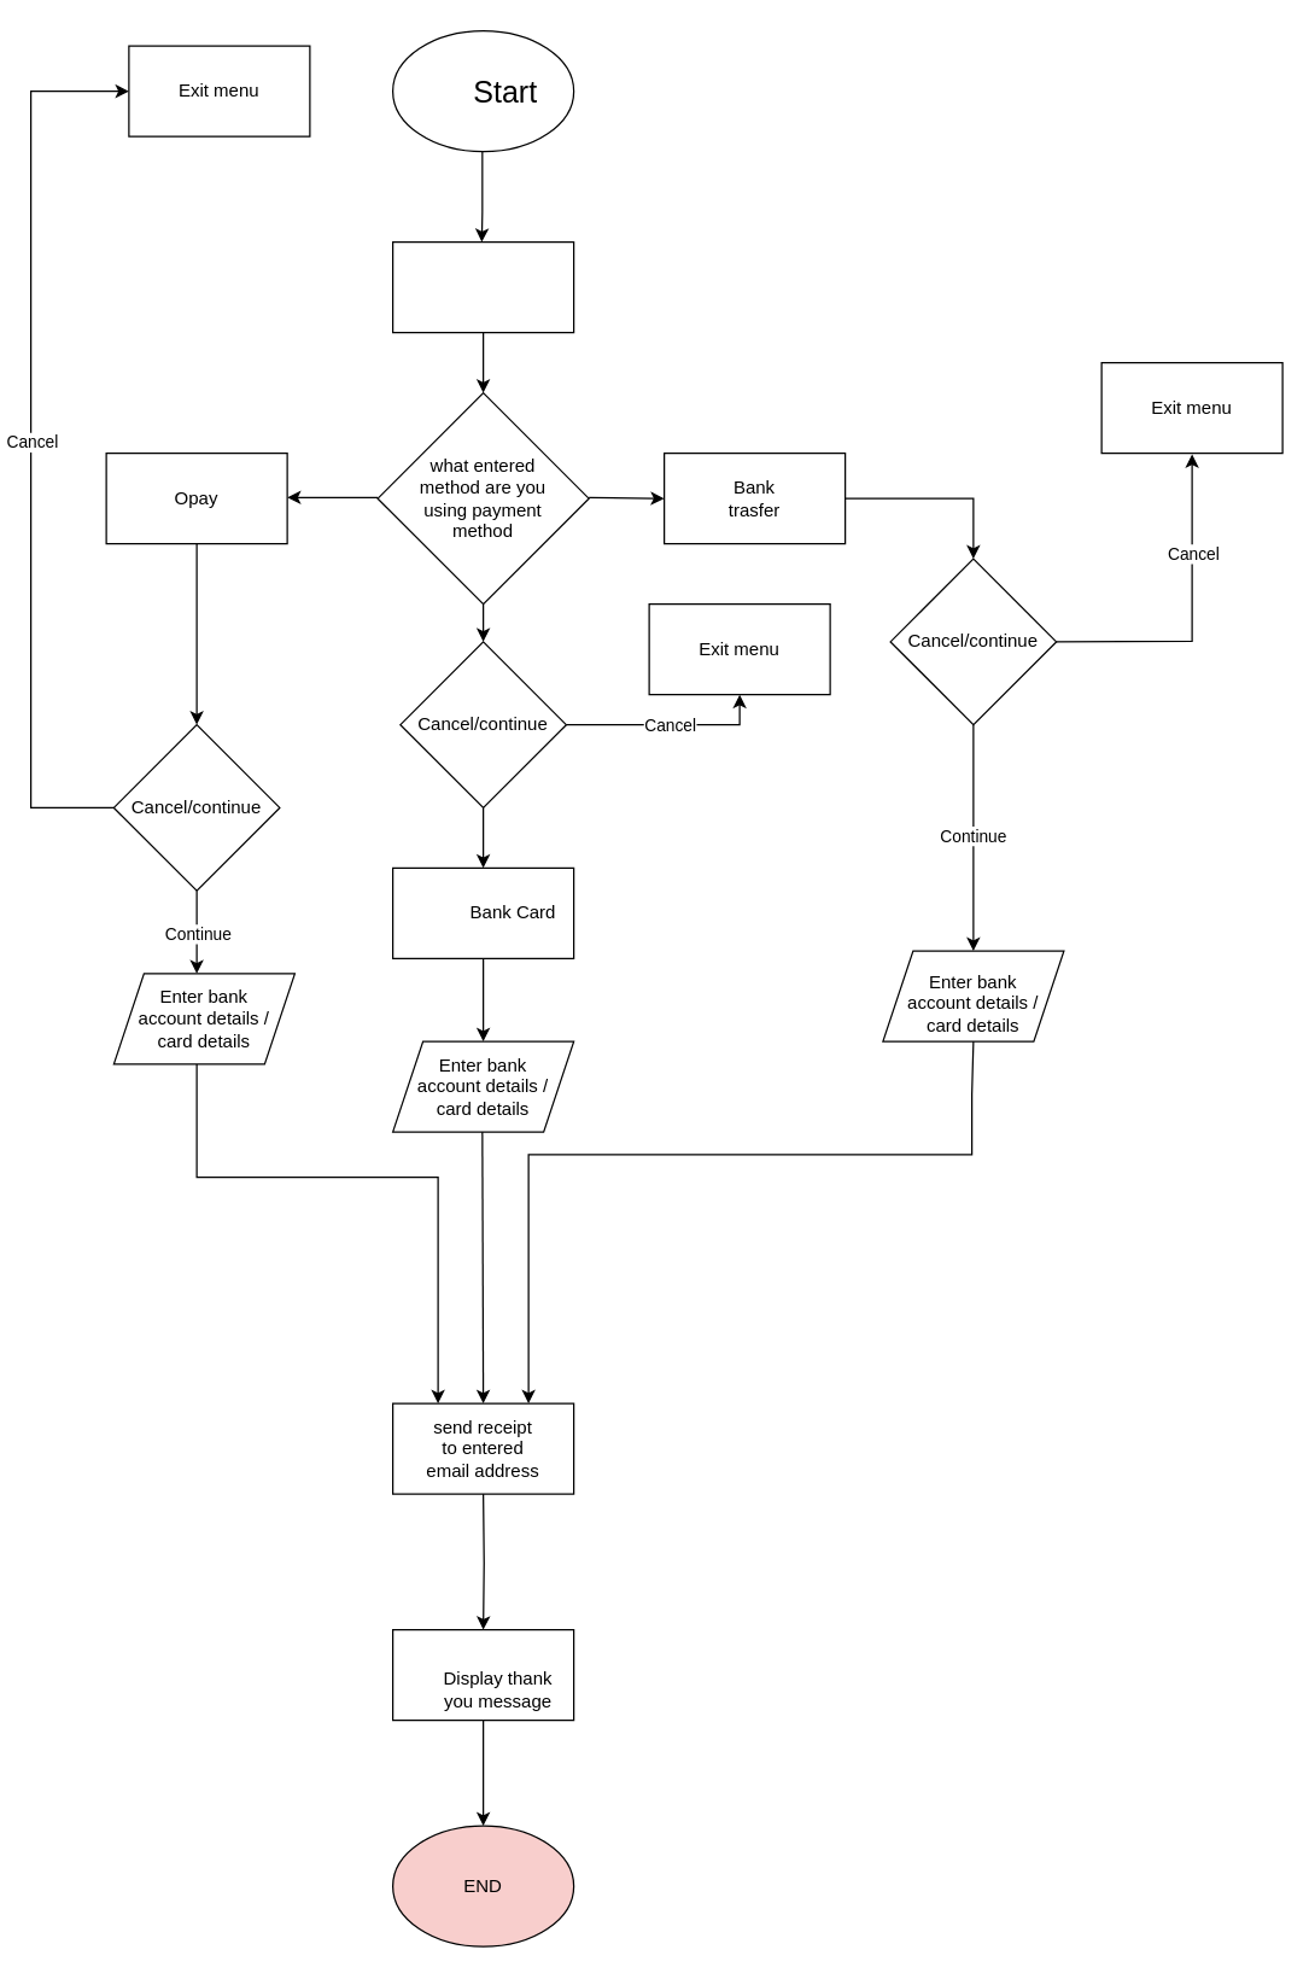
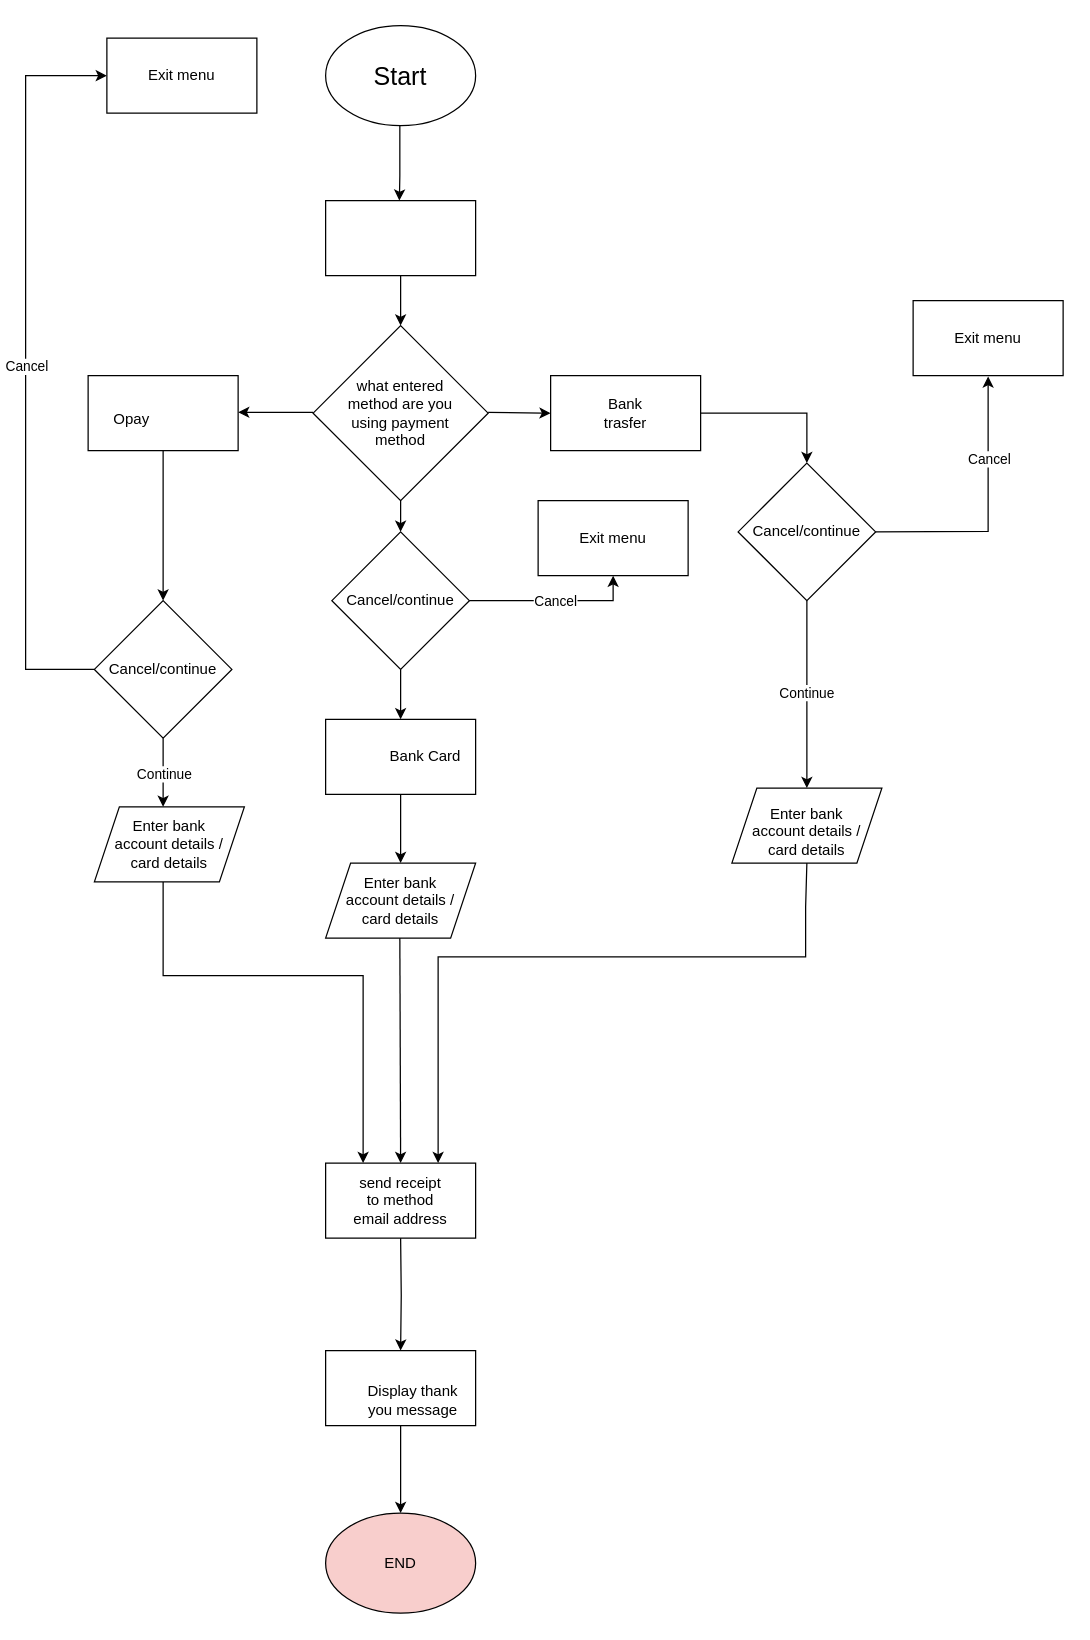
- <mxCell id="5" value="Start" style="text;html=1;align=center;verticalAlign=middle;whiteSpace=wrap;rounded=0;fontSize=20;" vertex="1" parent="1"><mxGeometry x="305" y="45" width="60" height="30" as="geometry" /></mxCell>
+ <mxCell id="5" value="Start" style="text;html=1;align=center;verticalAlign=middle;whiteSpace=wrap;rounded=0;fontSize=20;" vertex="1" parent="1"><mxGeometry x="290" y="45" width="60" height="30" as="geometry" /></mxCell>
- <mxCell id="16" value="Opay" style="text;html=1;align=center;verticalAlign=middle;whiteSpace=wrap;rounded=0;" vertex="1" parent="1"><mxGeometry x="100" y="315" width="60" height="30" as="geometry" /></mxCell>
+ <mxCell id="16" value="Opay" style="text;html=1;align=center;verticalAlign=middle;whiteSpace=wrap;rounded=0;" vertex="1" parent="1"><mxGeometry x="75" y="320" width="60" height="30" as="geometry" /></mxCell>
- <mxCell id="55" value="send receipt to entered email address" style="text;html=1;align=center;verticalAlign=middle;whiteSpace=wrap;rounded=0;" vertex="1" parent="1"><mxGeometry x="280" y="945" width="80" height="30" as="geometry" /></mxCell>
+ <mxCell id="55" value="send receipt to method email address" style="text;html=1;align=center;verticalAlign=middle;whiteSpace=wrap;rounded=0;" vertex="1" parent="1"><mxGeometry x="280" y="945" width="80" height="30" as="geometry" /></mxCell>
